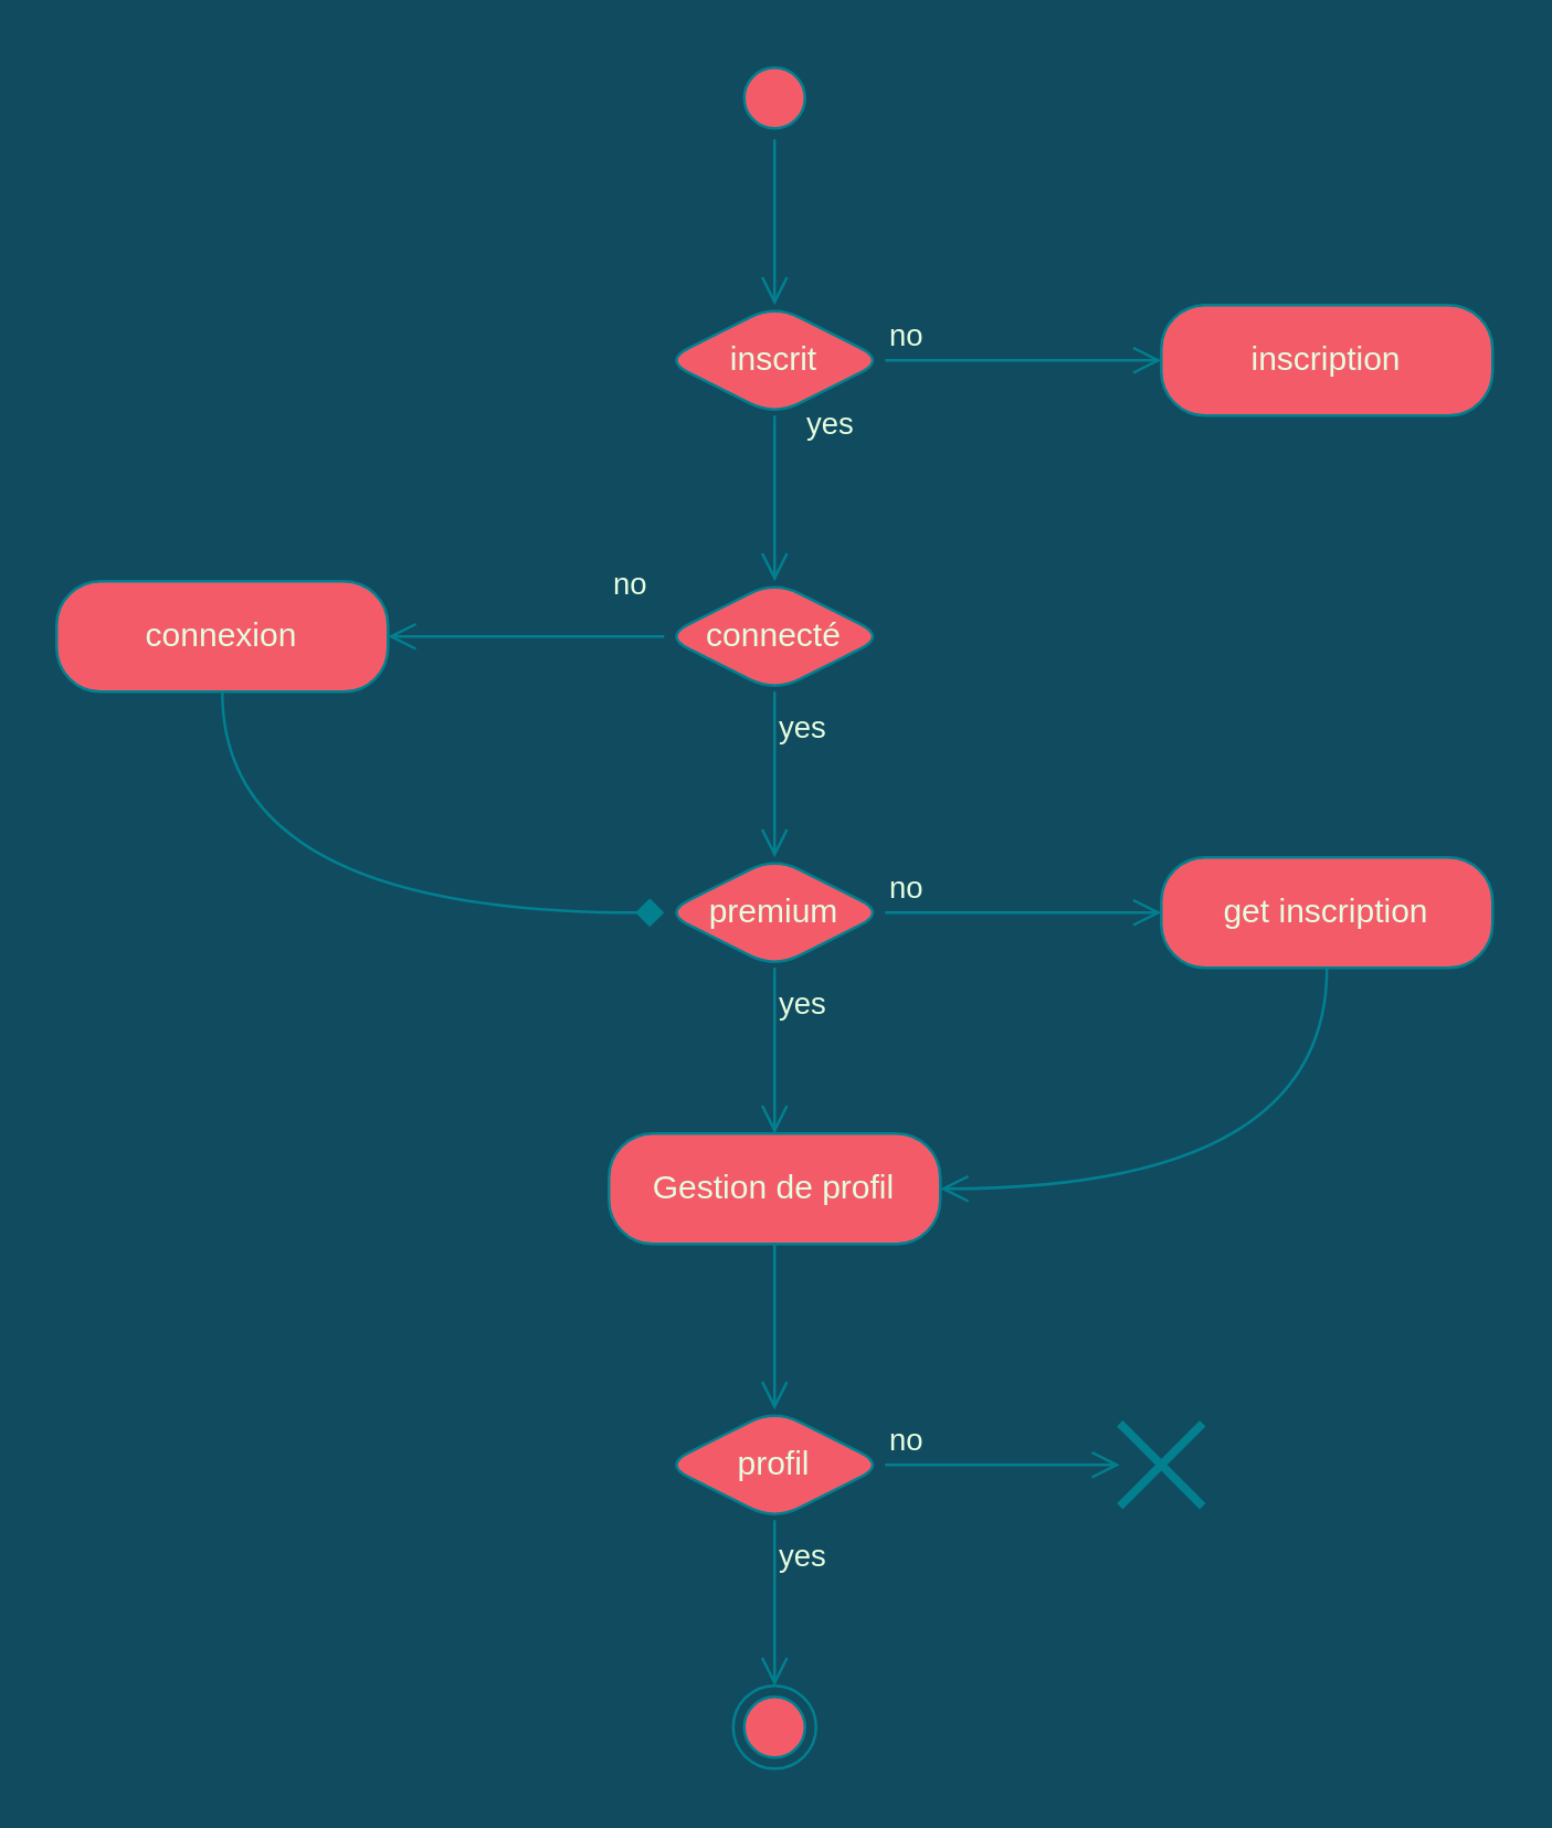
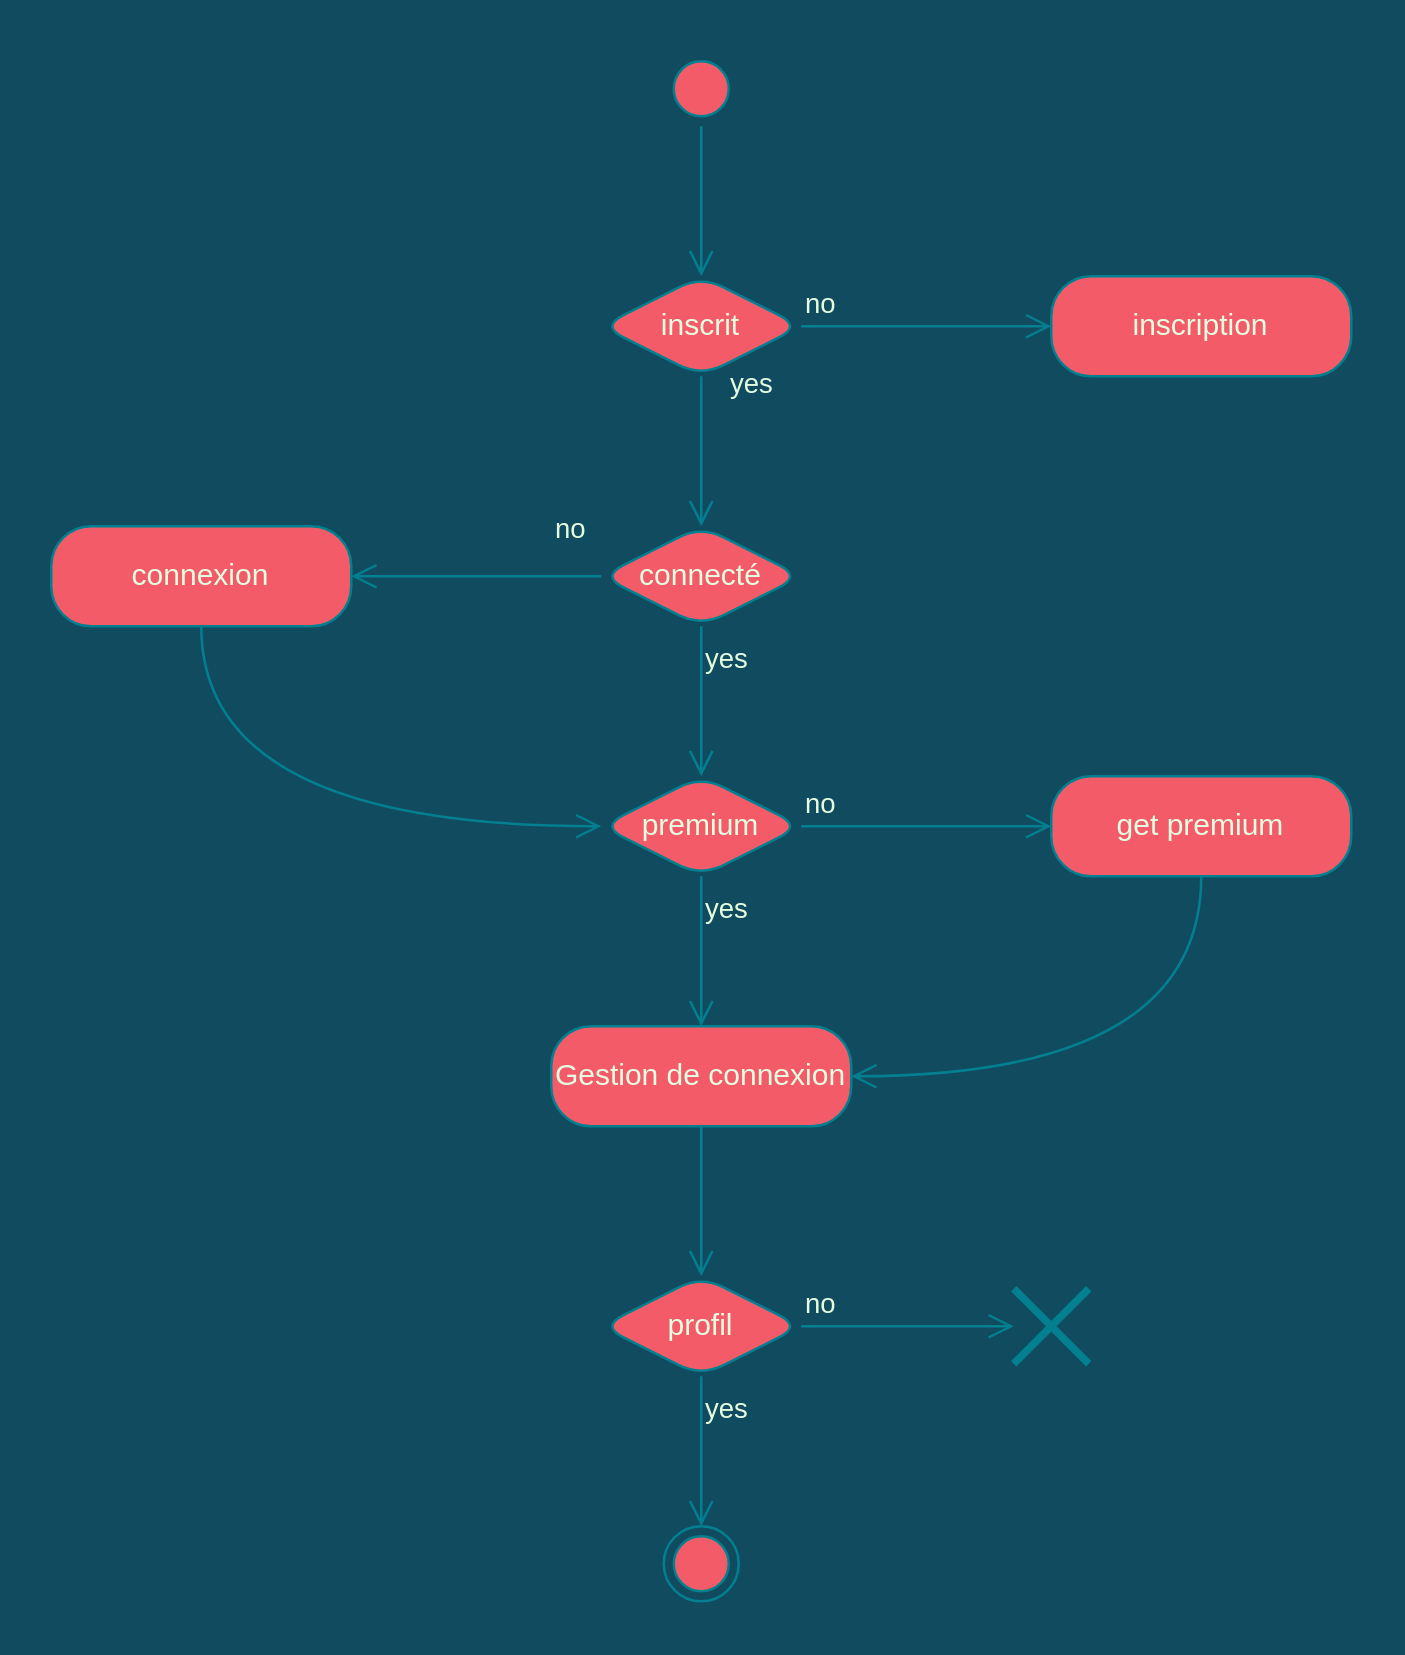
- <mxCell id="15" value="" style="edgeStyle=orthogonalEdgeStyle;html=1;verticalAlign=bottom;endArrow=diamond;endSize=8;strokeColor=#028090;entryX=0;entryY=0.5;entryDx=0;entryDy=0;labelBackgroundColor=#114B5F;fontColor=#E4FDE1;curved=1;" edge="1" source="14" parent="1" target="10"><mxGeometry relative="1" as="geometry"><mxPoint x="80" y="310" as="targetPoint" /><Array as="points"><mxPoint x="80" y="330" /></Array></mxGeometry></mxCell>
+ <mxCell id="15" value="" style="edgeStyle=orthogonalEdgeStyle;html=1;verticalAlign=bottom;endArrow=open;endSize=8;strokeColor=#028090;entryX=0;entryY=0.5;entryDx=0;entryDy=0;labelBackgroundColor=#114B5F;fontColor=#E4FDE1;curved=1;" edge="1" source="14" parent="1" target="10"><mxGeometry relative="1" as="geometry"><mxPoint x="80" y="310" as="targetPoint" /><Array as="points"><mxPoint x="80" y="330" /></Array></mxGeometry></mxCell>
- <mxCell id="16" value="get inscription" style="whiteSpace=wrap;html=1;arcSize=40;fontColor=#E4FDE1;fillColor=#F45B69;strokeColor=#028090;rounded=1;" vertex="1" parent="1"><mxGeometry x="420" y="310" width="120" height="40" as="geometry" /></mxCell>
+ <mxCell id="16" value="get premium" style="whiteSpace=wrap;html=1;arcSize=40;fontColor=#E4FDE1;fillColor=#F45B69;strokeColor=#028090;rounded=1;" vertex="1" parent="1"><mxGeometry x="420" y="310" width="120" height="40" as="geometry" /></mxCell>
- <mxCell id="18" value="Gestion de profil" style="whiteSpace=wrap;html=1;arcSize=40;fontColor=#E4FDE1;fillColor=#F45B69;strokeColor=#028090;rounded=1;" vertex="1" parent="1"><mxGeometry x="220" y="410" width="120" height="40" as="geometry" /></mxCell>
+ <mxCell id="18" value="Gestion de connexion" style="whiteSpace=wrap;html=1;arcSize=40;fontColor=#E4FDE1;fillColor=#F45B69;strokeColor=#028090;rounded=1;" vertex="1" parent="1"><mxGeometry x="220" y="410" width="120" height="40" as="geometry" /></mxCell>
